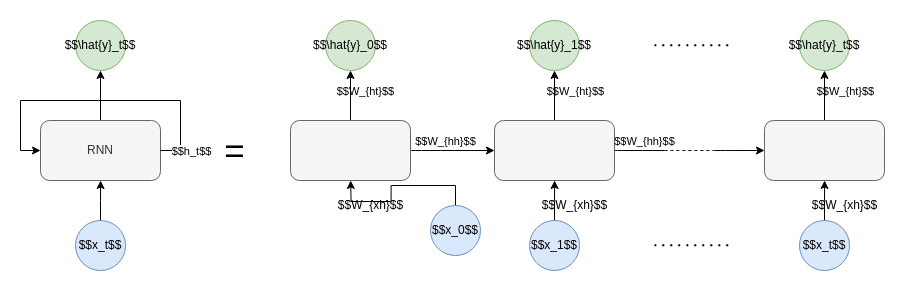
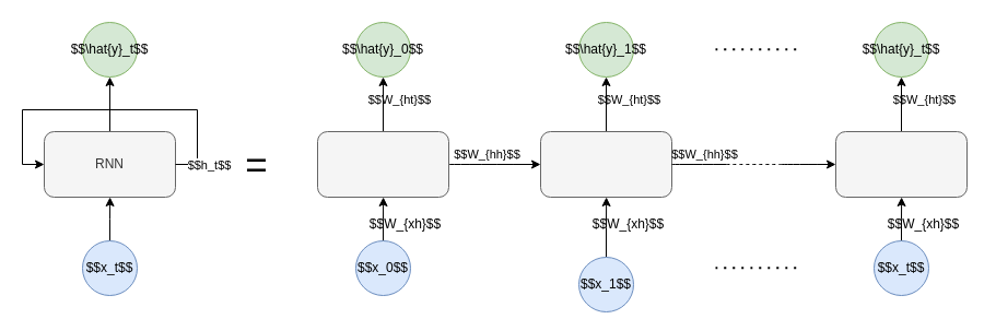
- <mxCell id="15" value="$$x_0$$" style="ellipse;whiteSpace=wrap;html=1;fillColor=#dae8fc;strokeColor=#6c8ebf;" vertex="1" parent="1"><mxGeometry x="430" y="205" width="50" height="50" as="geometry" /></mxCell>
+ <mxCell id="15" value="$$x_0$$" style="ellipse;whiteSpace=wrap;html=1;fillColor=#dae8fc;strokeColor=#6c8ebf;" vertex="1" parent="1"><mxGeometry x="325" y="220" width="50" height="50" as="geometry" /></mxCell>
- <mxCell id="21" value="$$x_1$$" style="ellipse;whiteSpace=wrap;html=1;fillColor=#dae8fc;strokeColor=#6c8ebf;" vertex="1" parent="1"><mxGeometry x="529.01" y="220" width="50" height="50" as="geometry" /></mxCell>
+ <mxCell id="21" value="$$x_1$$" style="ellipse;whiteSpace=wrap;html=1;fillColor=#dae8fc;strokeColor=#6c8ebf;" vertex="1" parent="1"><mxGeometry x="529.01" y="235" width="50" height="50" as="geometry" /></mxCell>
